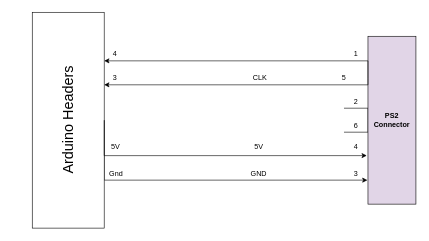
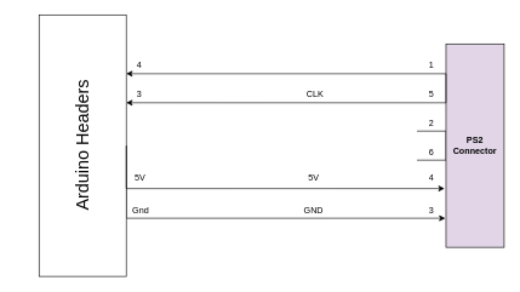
- <mxCell id="19" value="5" style="text;html=1;strokeColor=none;fillColor=none;align=center;verticalAlign=middle;whiteSpace=wrap;rounded=0;" vertex="1" parent="1"><mxGeometry x="553" y="120" width="40" height="20" as="geometry" /></mxCell>
+ <mxCell id="19" value="5" style="text;html=1;strokeColor=none;fillColor=none;align=center;verticalAlign=middle;whiteSpace=wrap;rounded=0;" vertex="1" parent="1"><mxGeometry x="573" y="120" width="40" height="20" as="geometry" /></mxCell>
